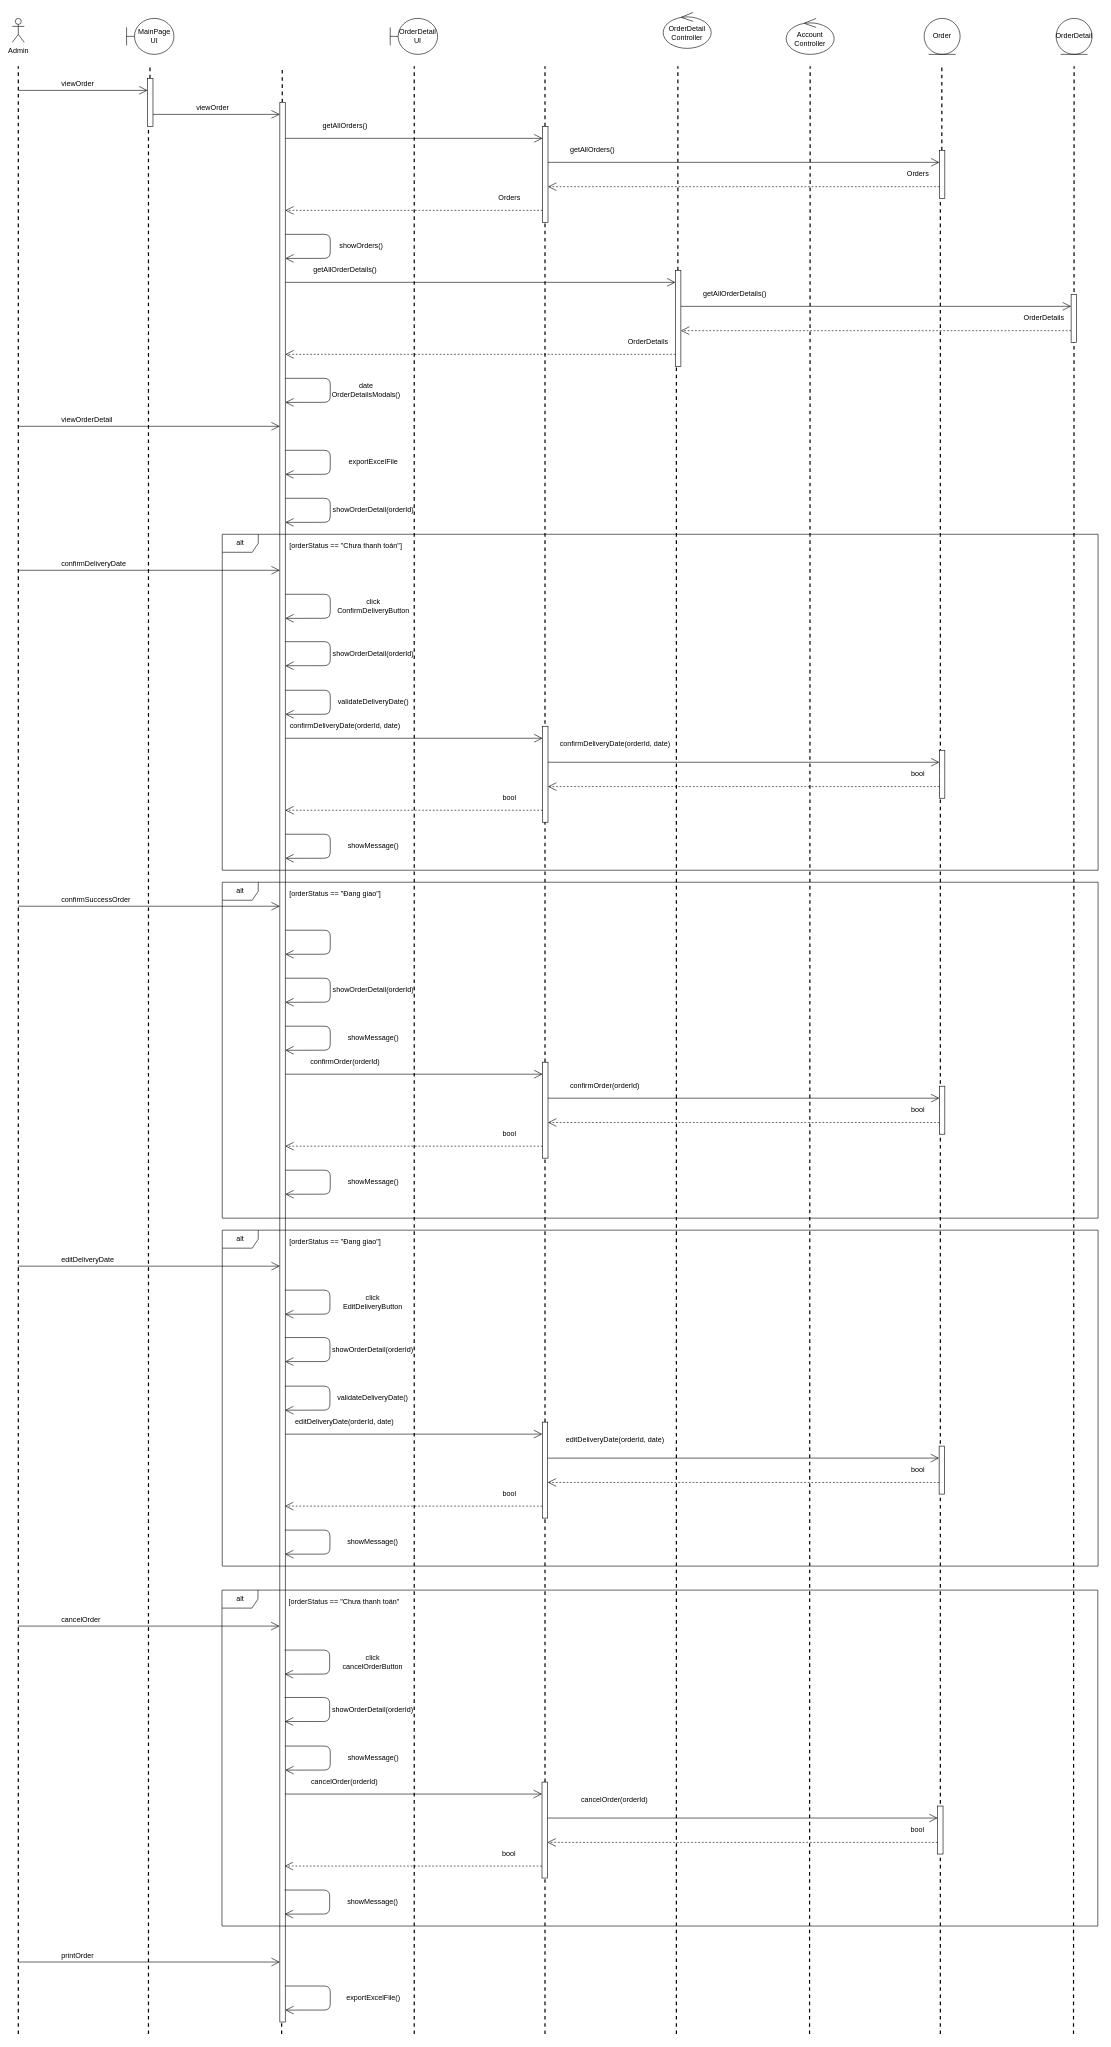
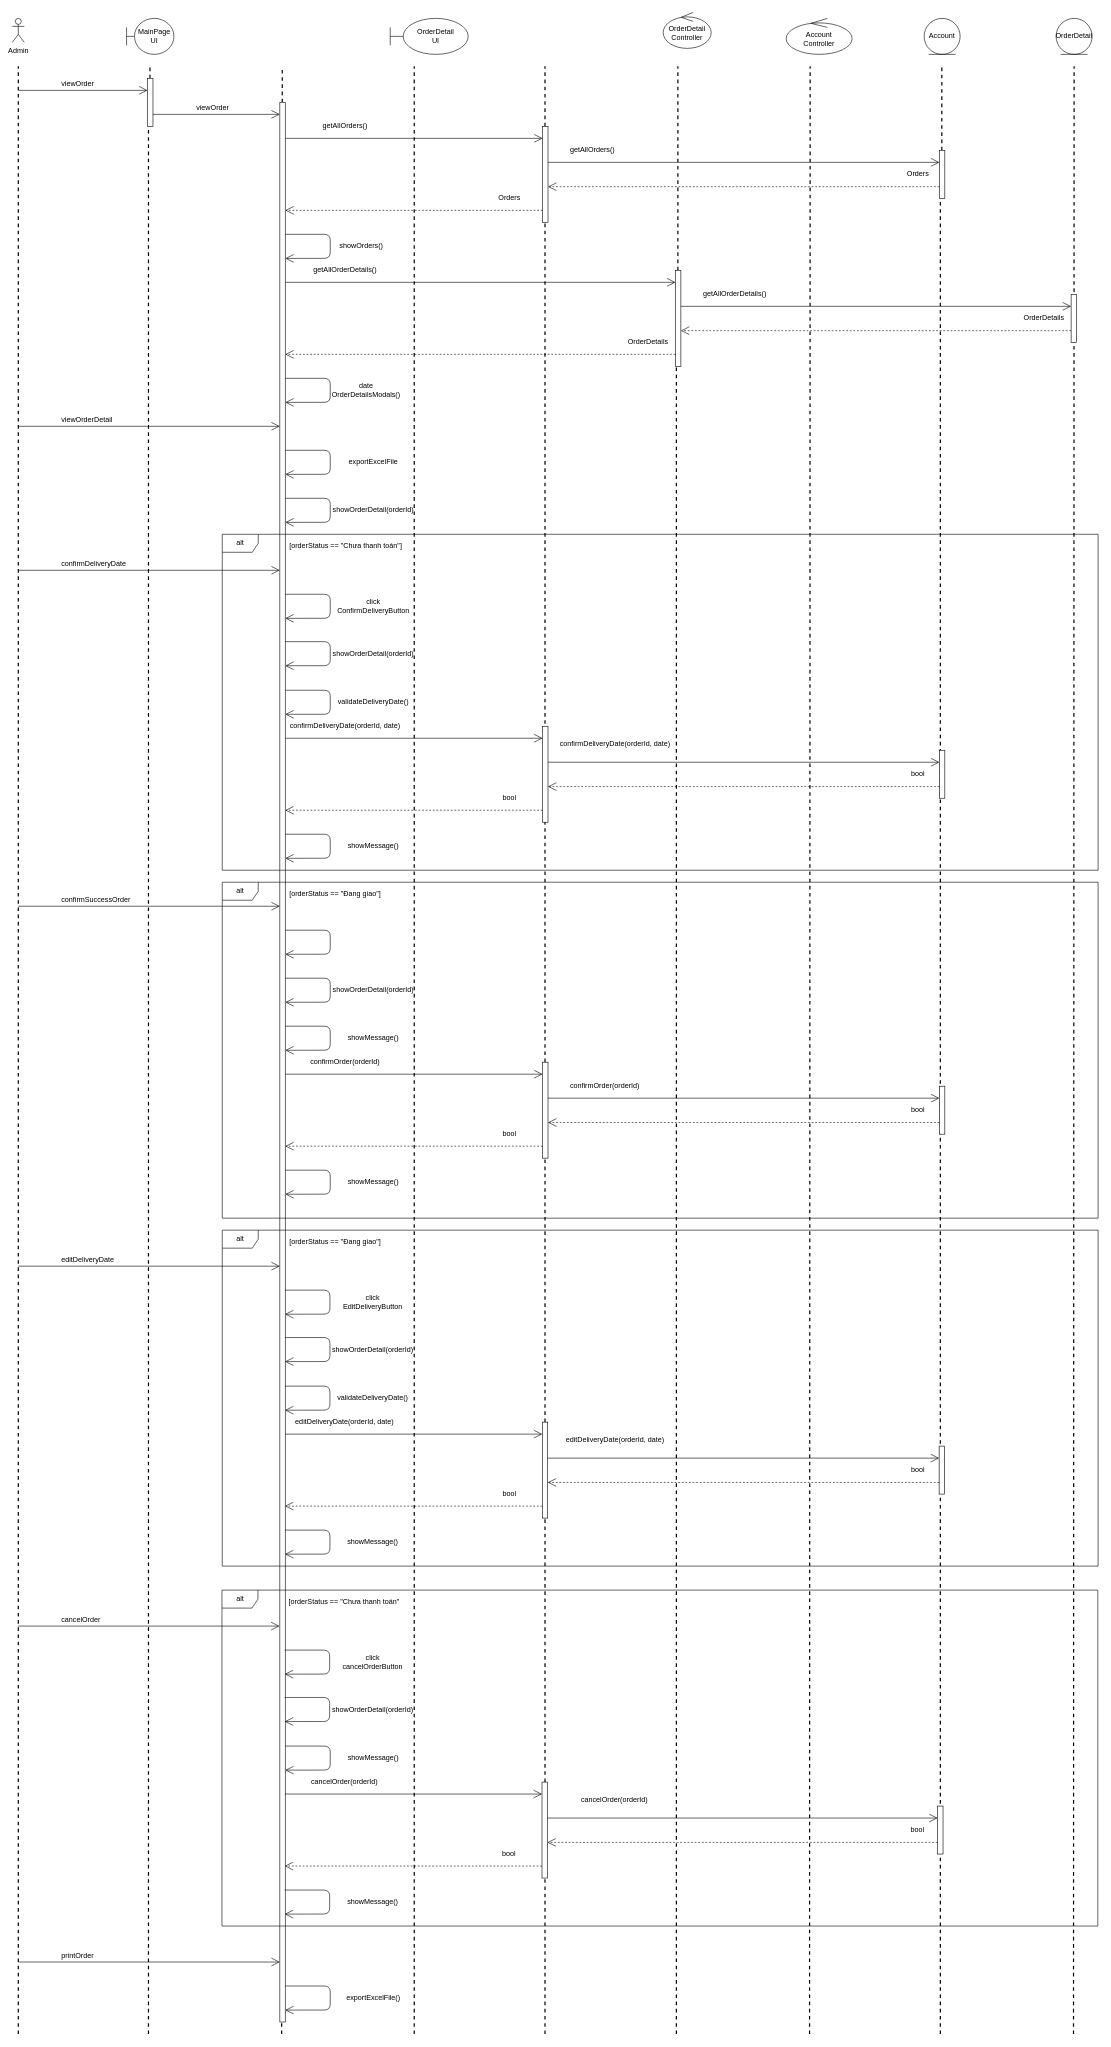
- <mxCell id="8" value="OrderDetail&lt;br&gt;UI" style="shape=umlBoundary;whiteSpace=wrap;html=1;" vertex="1" parent="1"><mxGeometry x="650" y="30" width="79" height="60" as="geometry" /></mxCell>
+ <mxCell id="8" value="OrderDetail&lt;br&gt;UI" style="shape=umlBoundary;whiteSpace=wrap;html=1;" vertex="1" parent="1"><mxGeometry x="650" y="30" width="130" height="60" as="geometry" /></mxCell>
- <mxCell id="10" value="Account&lt;br&gt;Controller" style="ellipse;shape=umlControl;whiteSpace=wrap;html=1;" vertex="1" parent="1"><mxGeometry x="1310" y="30" width="80" height="60" as="geometry" /></mxCell>
+ <mxCell id="10" value="Account&lt;br&gt;Controller" style="ellipse;shape=umlControl;whiteSpace=wrap;html=1;" vertex="1" parent="1"><mxGeometry x="1310" y="30" width="110" height="60" as="geometry" /></mxCell>
- <mxCell id="11" value="Order" style="ellipse;shape=umlEntity;whiteSpace=wrap;html=1;" vertex="1" parent="1"><mxGeometry x="1540" y="30" width="60" height="60" as="geometry" /></mxCell>
+ <mxCell id="11" value="Account" style="ellipse;shape=umlEntity;whiteSpace=wrap;html=1;" vertex="1" parent="1"><mxGeometry x="1540" y="30" width="60" height="60" as="geometry" /></mxCell>
